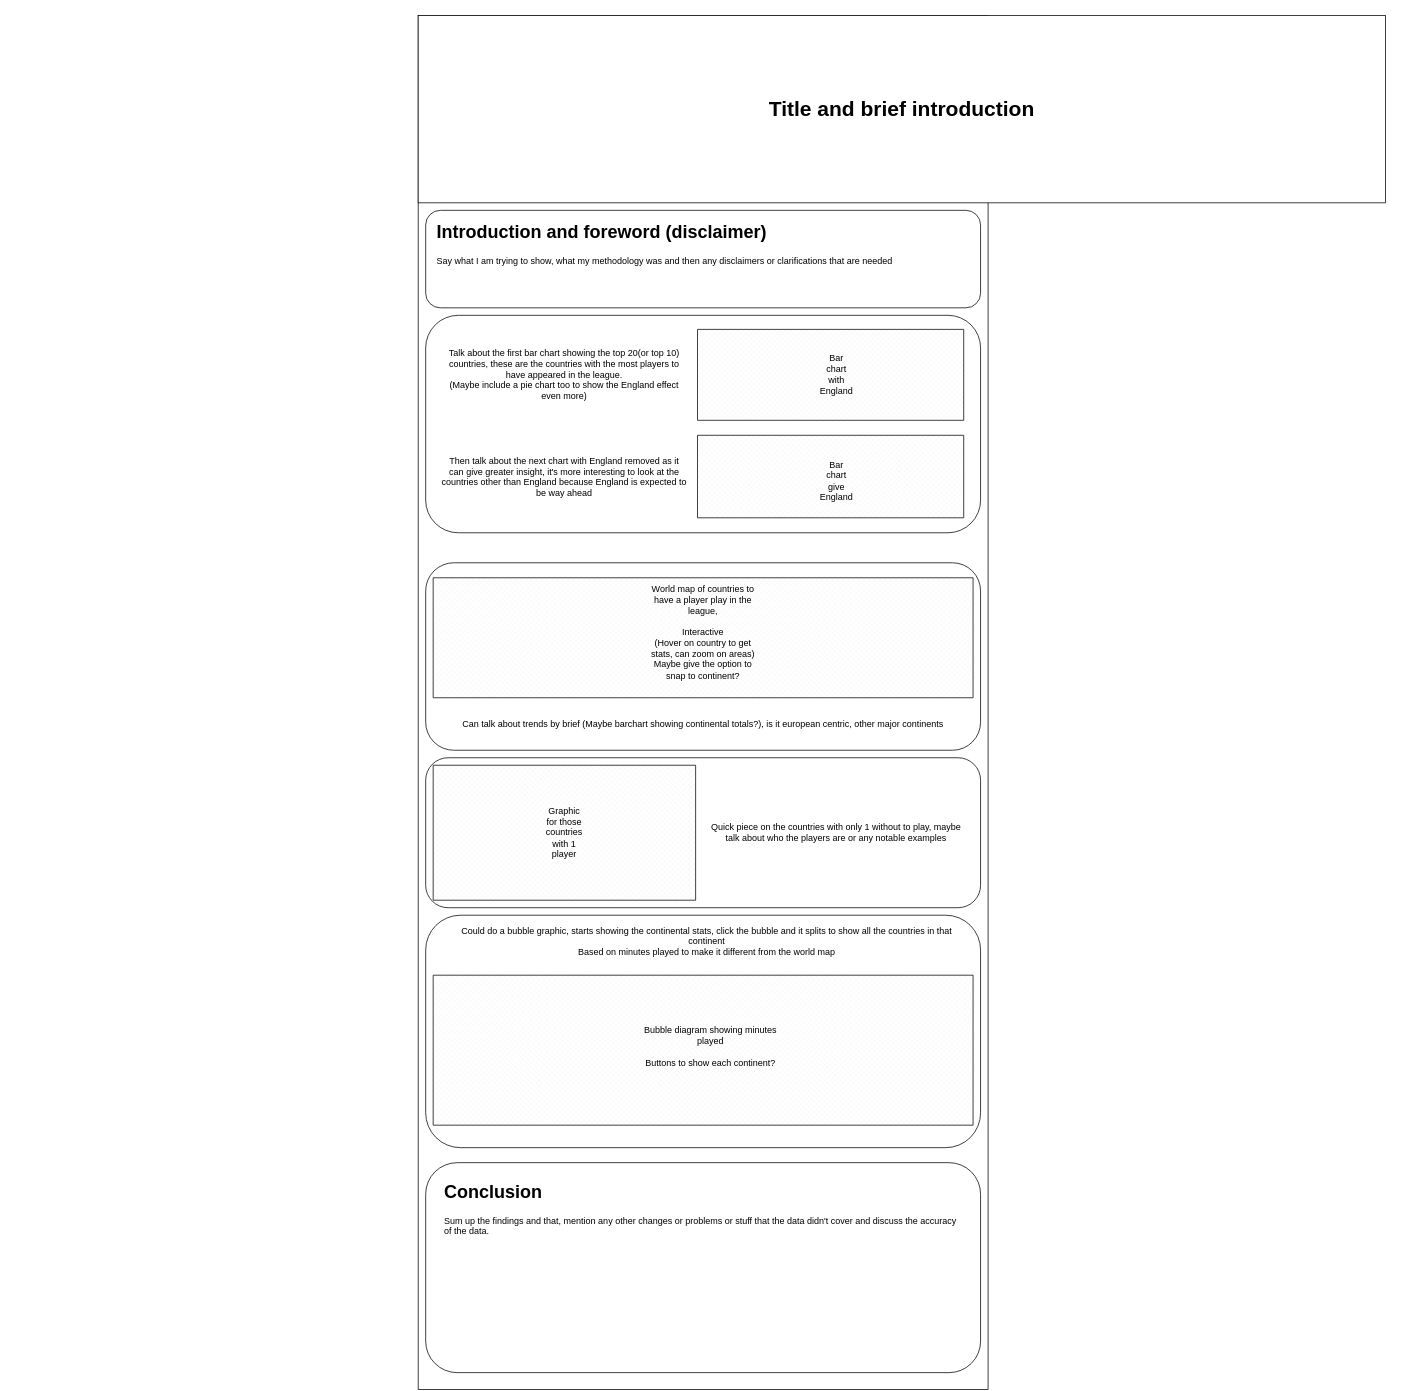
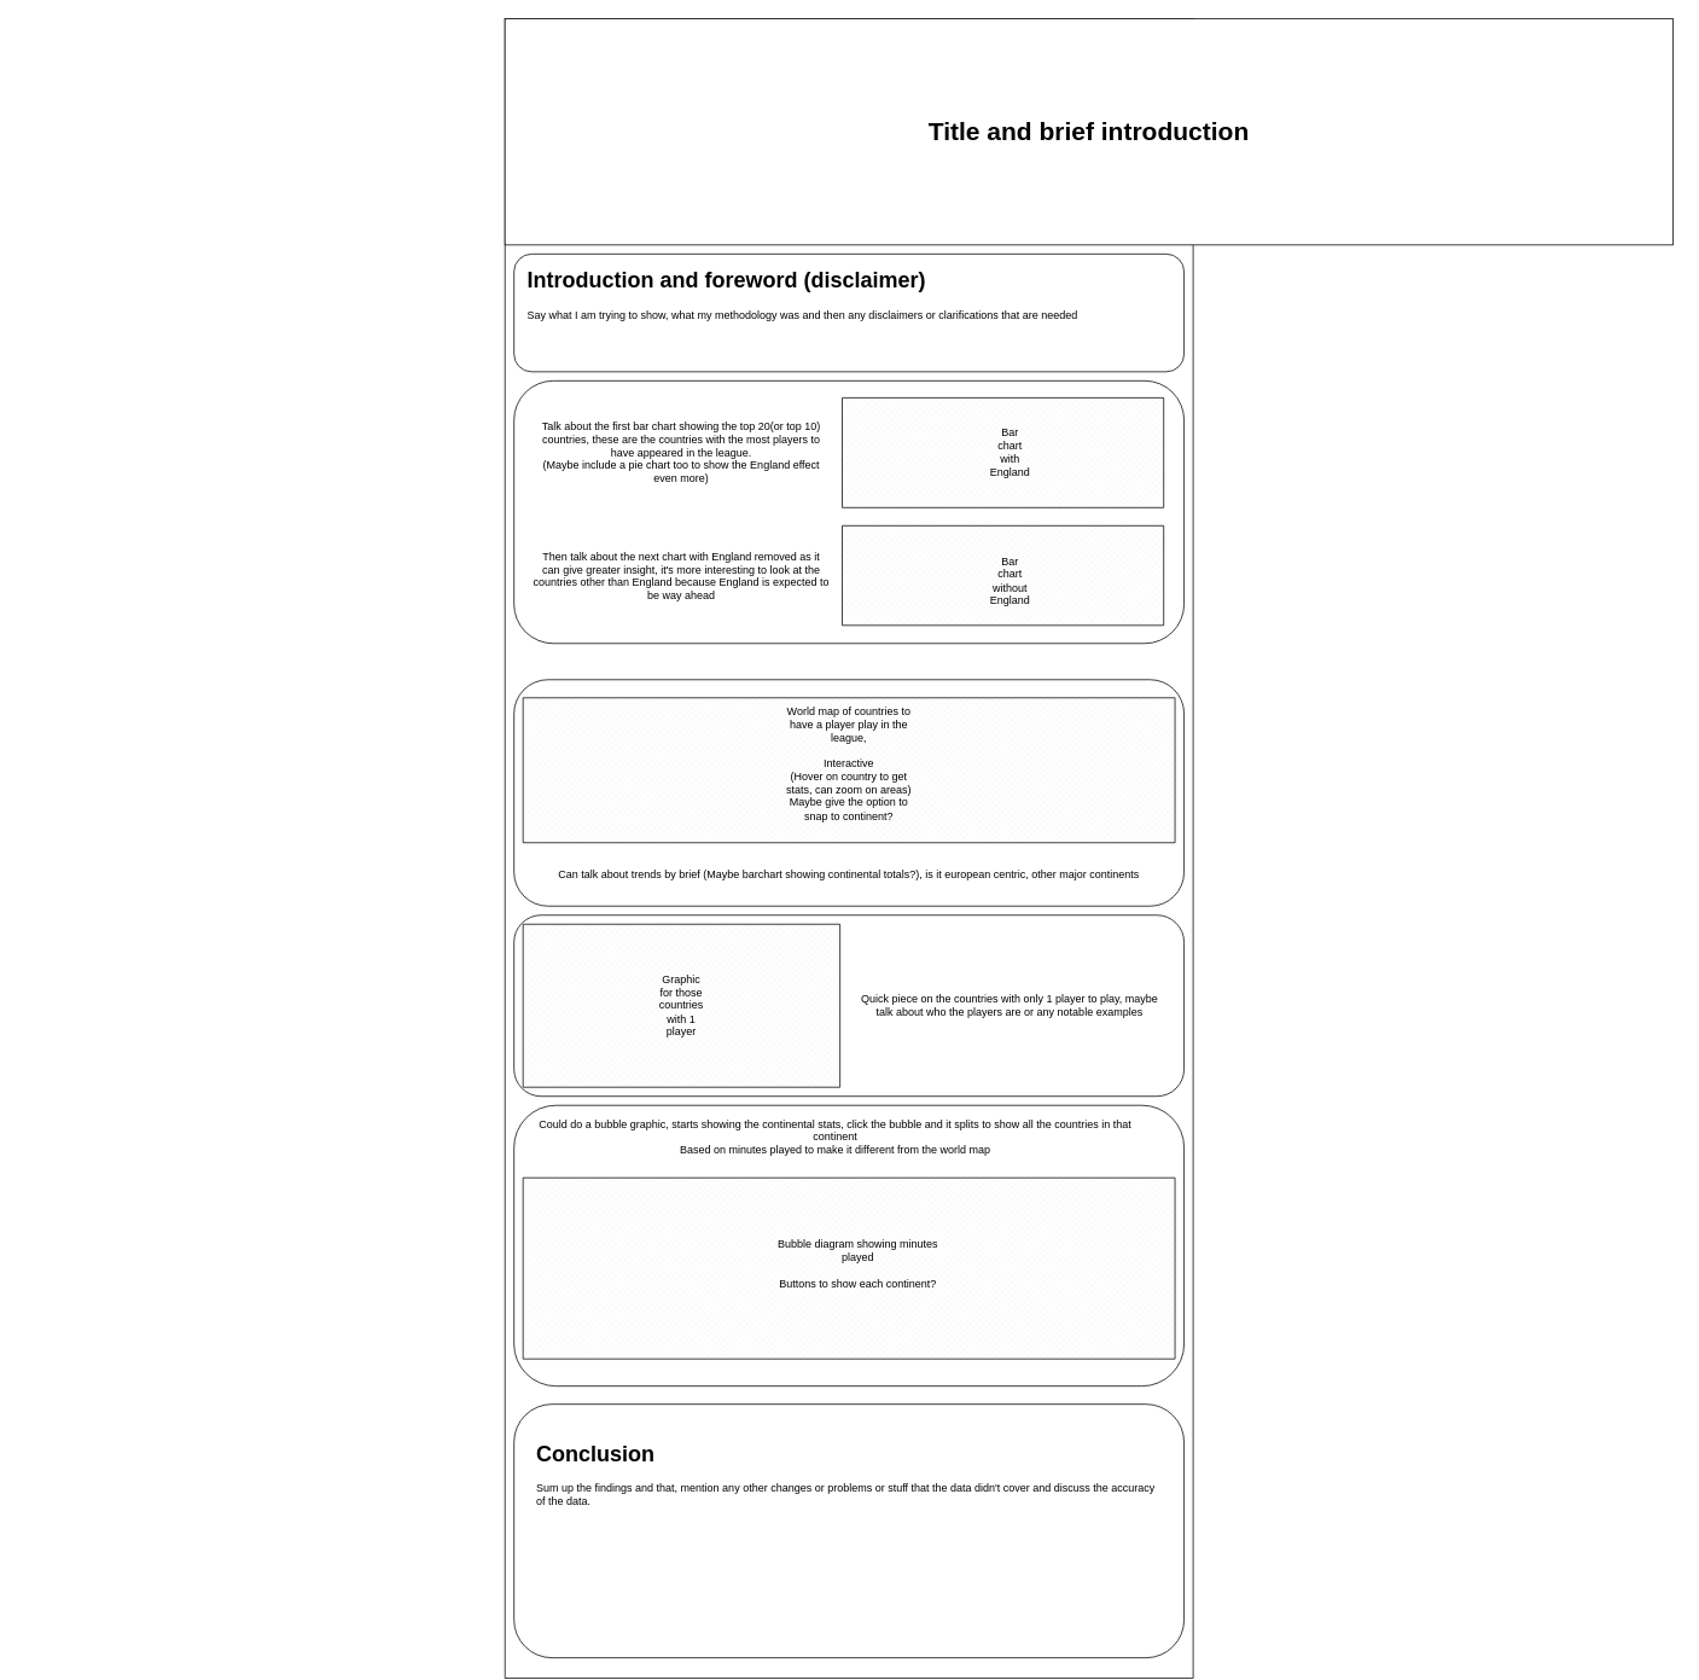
- <mxCell id="10" value="Bar chart give England" style="text;html=1;strokeColor=none;fillColor=none;align=center;verticalAlign=middle;whiteSpace=wrap;rounded=0;" vertex="1" parent="1"><mxGeometry x="1094.5" y="630.63" width="40" height="20" as="geometry" /></mxCell>
+ <mxCell id="10" value="Bar chart without England" style="text;html=1;strokeColor=none;fillColor=none;align=center;verticalAlign=middle;whiteSpace=wrap;rounded=0;" vertex="1" parent="1"><mxGeometry x="1094.5" y="630.63" width="40" height="20" as="geometry" /></mxCell>
- <mxCell id="19" value="Quick piece on the countries with only 1 without to play, maybe talk about who the players are or any notable examples" style="text;html=1;strokeColor=none;fillColor=none;align=center;verticalAlign=middle;whiteSpace=wrap;rounded=0;" vertex="1" parent="1"><mxGeometry x="942" y="1020" width="345" height="180" as="geometry" /></mxCell>
+ <mxCell id="19" value="Quick piece on the countries with only 1 player to play, maybe talk about who the players are or any notable examples" style="text;html=1;strokeColor=none;fillColor=none;align=center;verticalAlign=middle;whiteSpace=wrap;rounded=0;" vertex="1" parent="1"><mxGeometry x="942" y="1020" width="345" height="180" as="geometry" /></mxCell>
- <mxCell id="22" value="Could do a bubble graphic, starts showing the continental stats, click the bubble and it splits to show all the countries in that continent&lt;br&gt;Based on minutes played to make it different from the world map" style="text;html=1;strokeColor=none;fillColor=none;align=center;verticalAlign=middle;whiteSpace=wrap;rounded=0;" vertex="1" parent="1"><mxGeometry x="597" y="1230" width="690" height="50" as="geometry" /></mxCell>
+ <mxCell id="22" value="Could do a bubble graphic, starts showing the continental stats, click the bubble and it splits to show all the countries in that continent&lt;br&gt;Based on minutes played to make it different from the world map" style="text;html=1;strokeColor=none;fillColor=none;align=center;verticalAlign=middle;whiteSpace=wrap;rounded=0;" vertex="1" parent="1"><mxGeometry x="577" y="1230" width="690" height="50" as="geometry" /></mxCell>
- <mxCell id="25" value="&lt;h1&gt;Conclusion&lt;/h1&gt;&lt;div&gt;Sum up the findings and that, mention any other changes or problems or stuff that the data didn't cover and discuss the accuracy of the data.&lt;/div&gt;" style="text;html=1;strokeColor=none;fillColor=none;spacing=5;spacingTop=-20;whiteSpace=wrap;overflow=hidden;rounded=0;" vertex="1" parent="1"><mxGeometry x="587" y="1570" width="700" height="240" as="geometry" /></mxCell>
+ <mxCell id="25" value="&lt;h1&gt;Conclusion&lt;/h1&gt;&lt;div&gt;Sum up the findings and that, mention any other changes or problems or stuff that the data didn't cover and discuss the accuracy of the data.&lt;/div&gt;" style="text;html=1;strokeColor=none;fillColor=none;spacing=5;spacingTop=-20;whiteSpace=wrap;overflow=hidden;rounded=0;" vertex="1" parent="1"><mxGeometry x="587" y="1585" width="700" height="240" as="geometry" /></mxCell>
